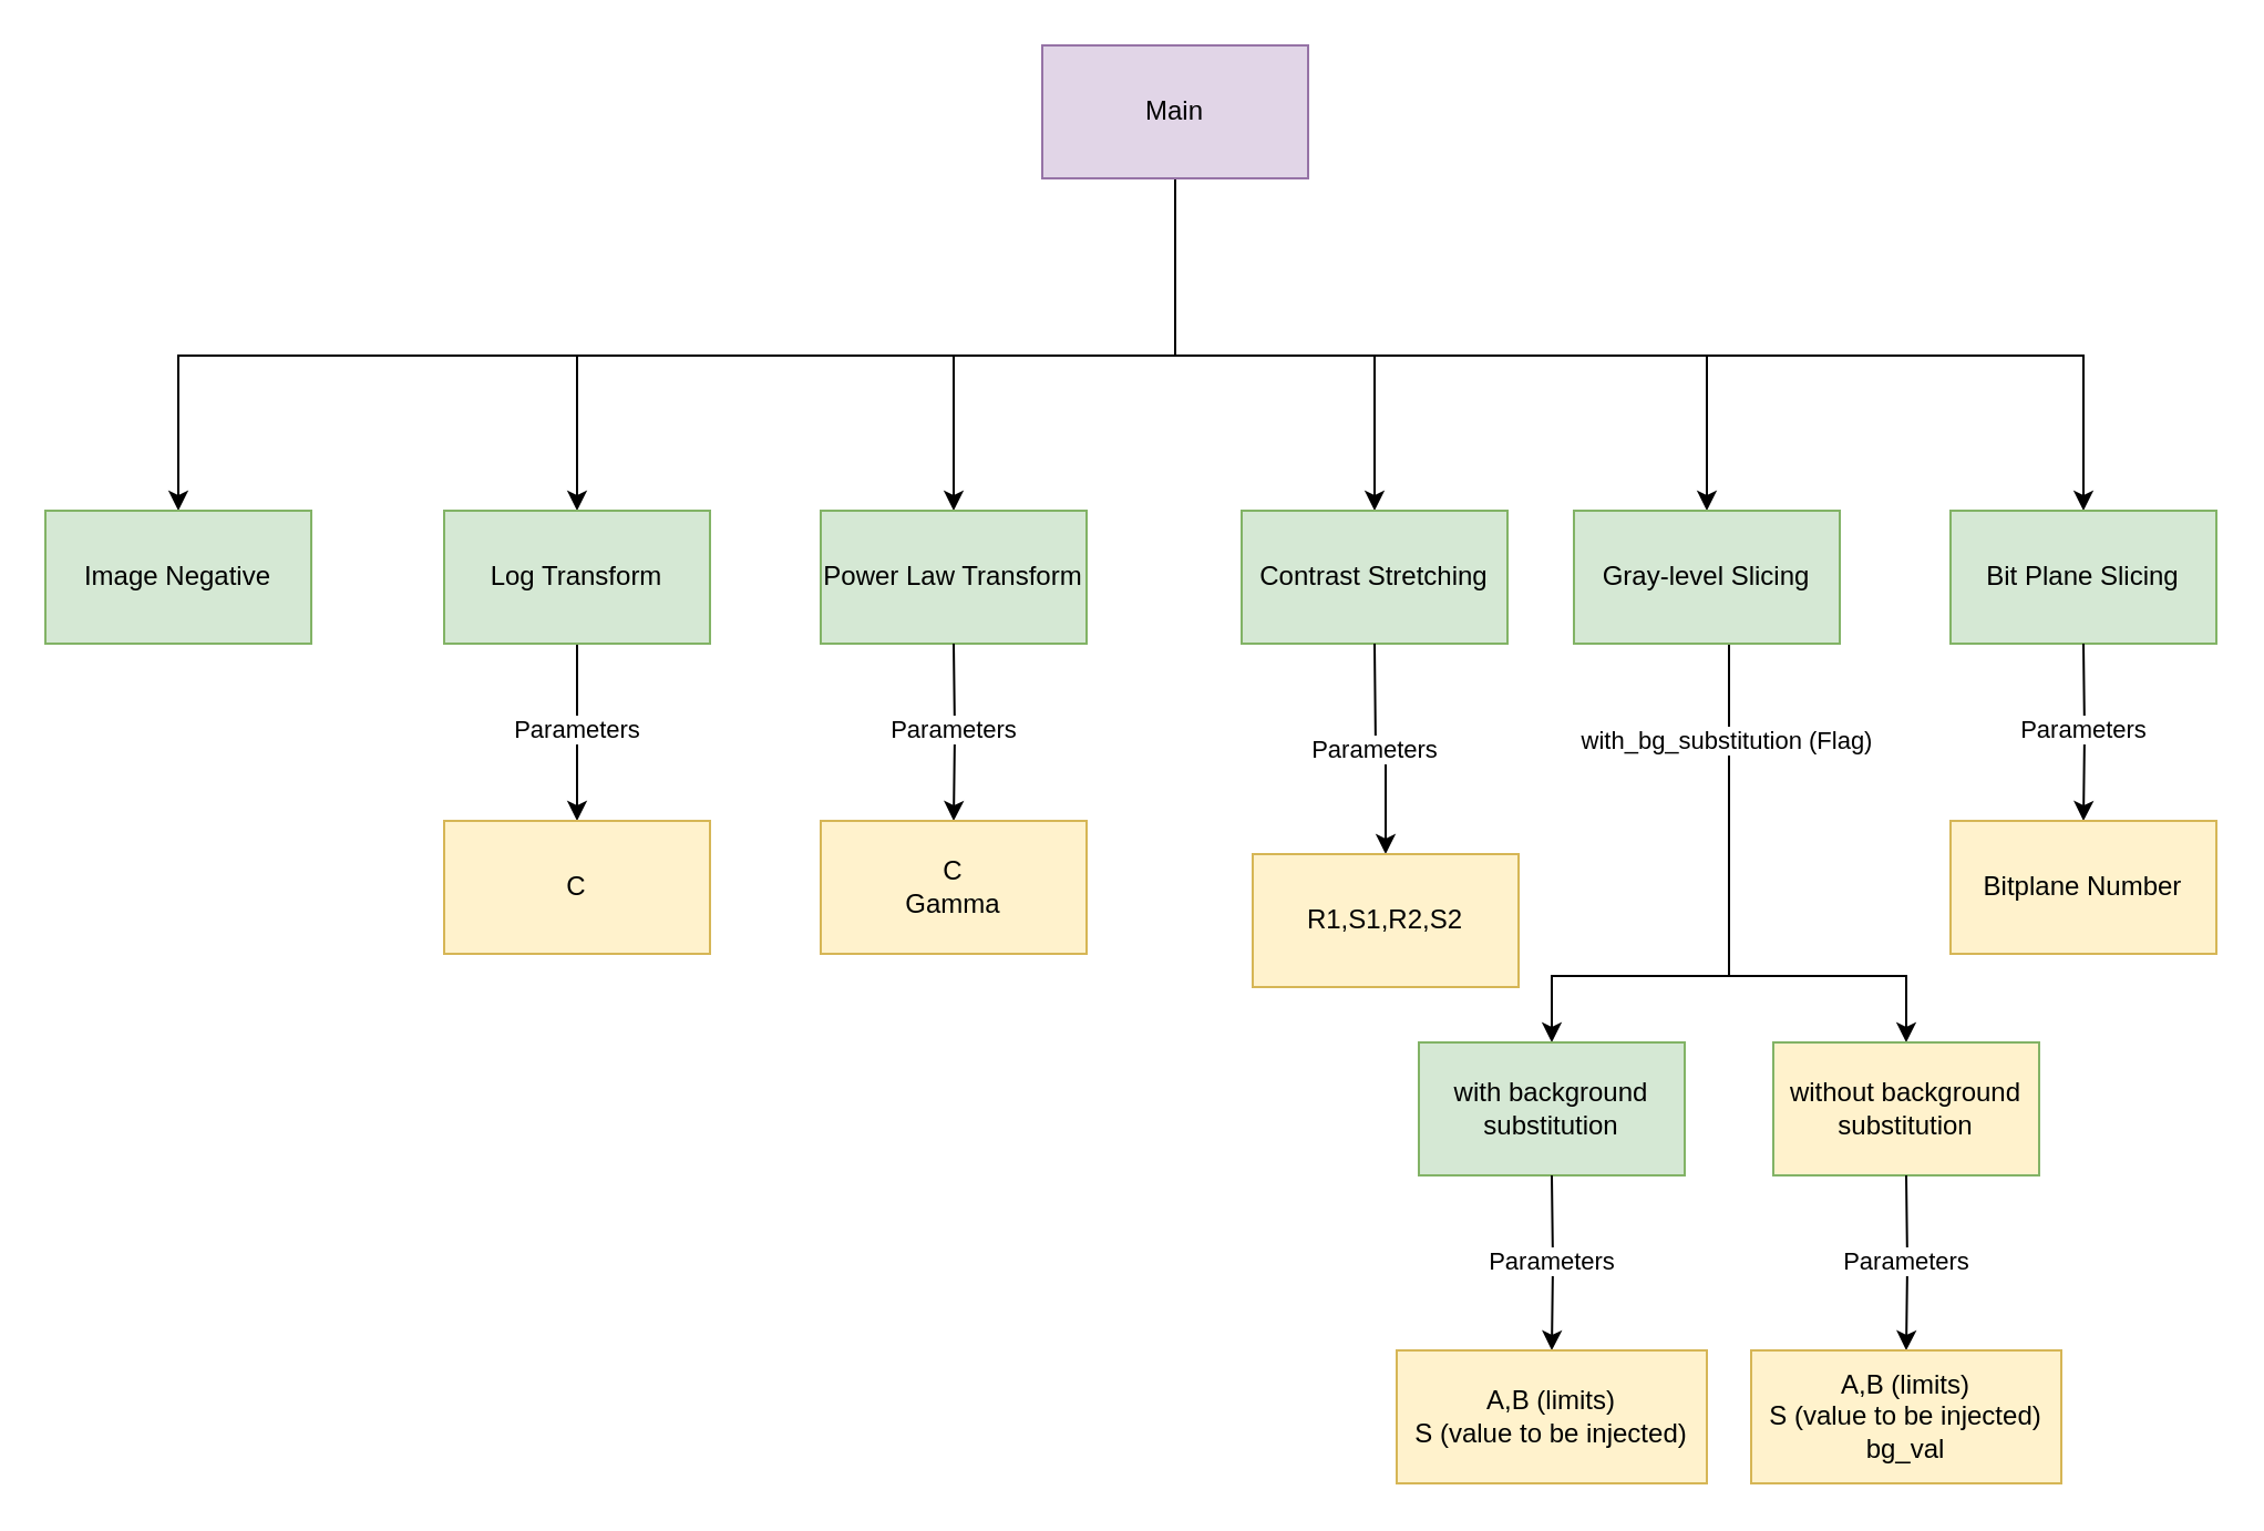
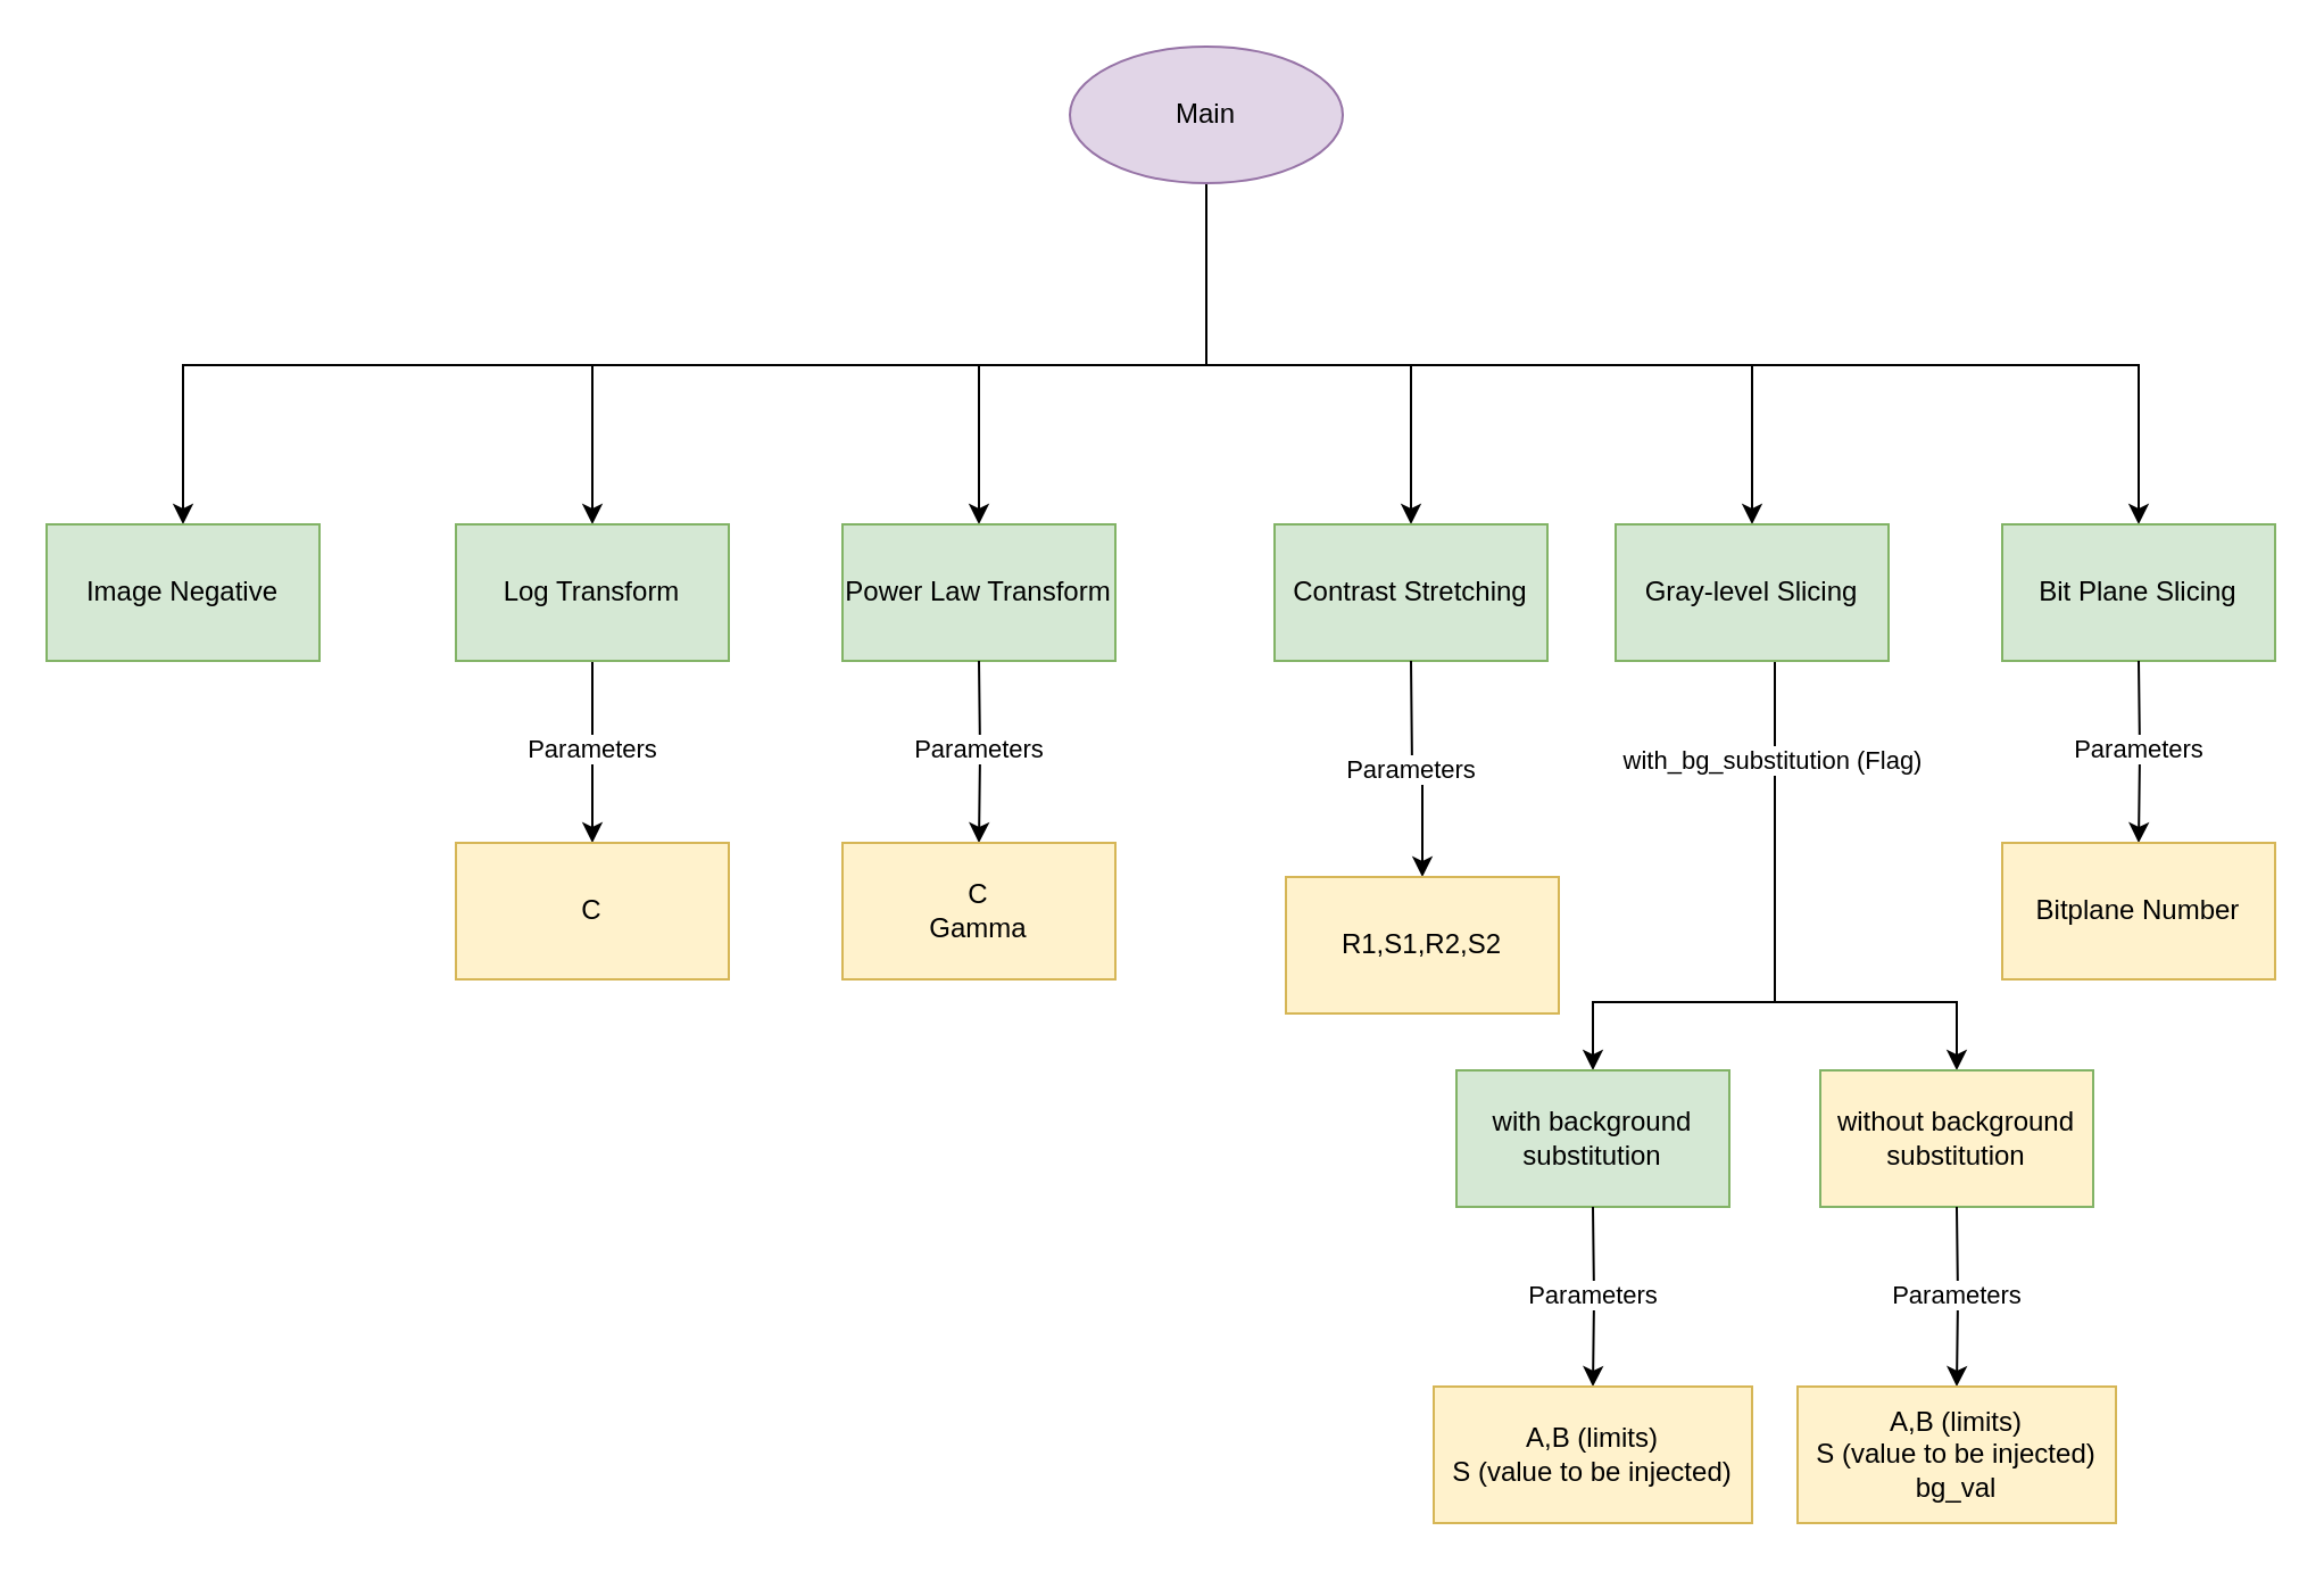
- <mxCell id="8" value="Main" style="rounded=0;whiteSpace=wrap;html=1;fillColor=#e1d5e7;strokeColor=#9673a6;" vertex="1" parent="1"><mxGeometry x="470" y="20" width="120" height="60" as="geometry" /></mxCell>
+ <mxCell id="8" value="Main" style="ellipse;whiteSpace=wrap;html=1;fillColor=#e1d5e7;strokeColor=#9673a6;" vertex="1" parent="1"><mxGeometry x="470" y="20" width="120" height="60" as="geometry" /></mxCell>
